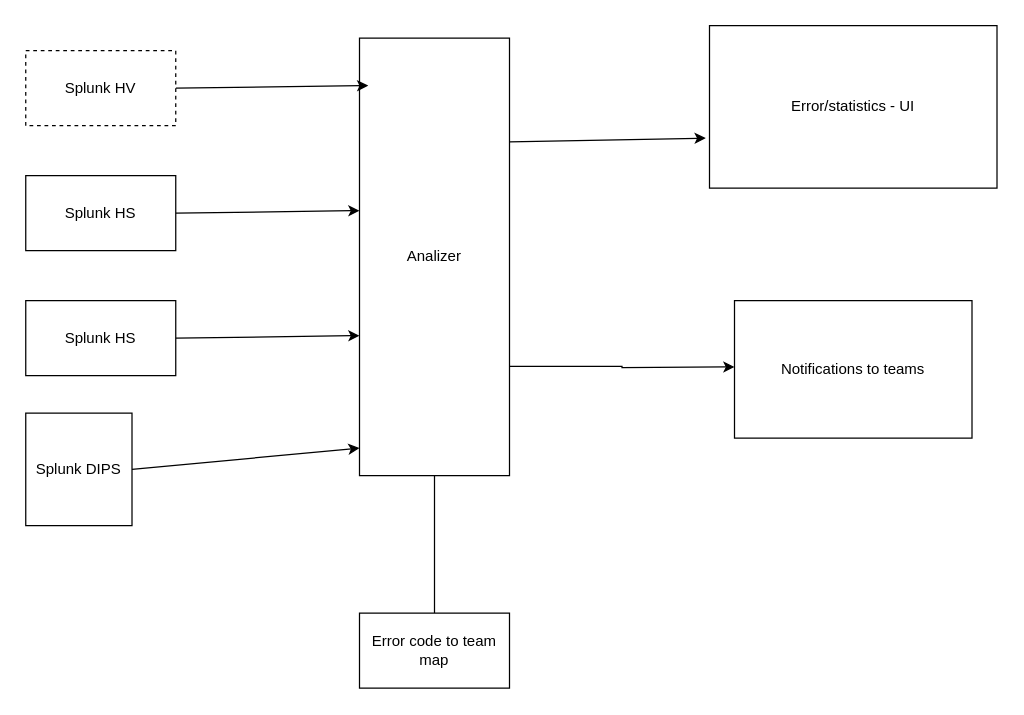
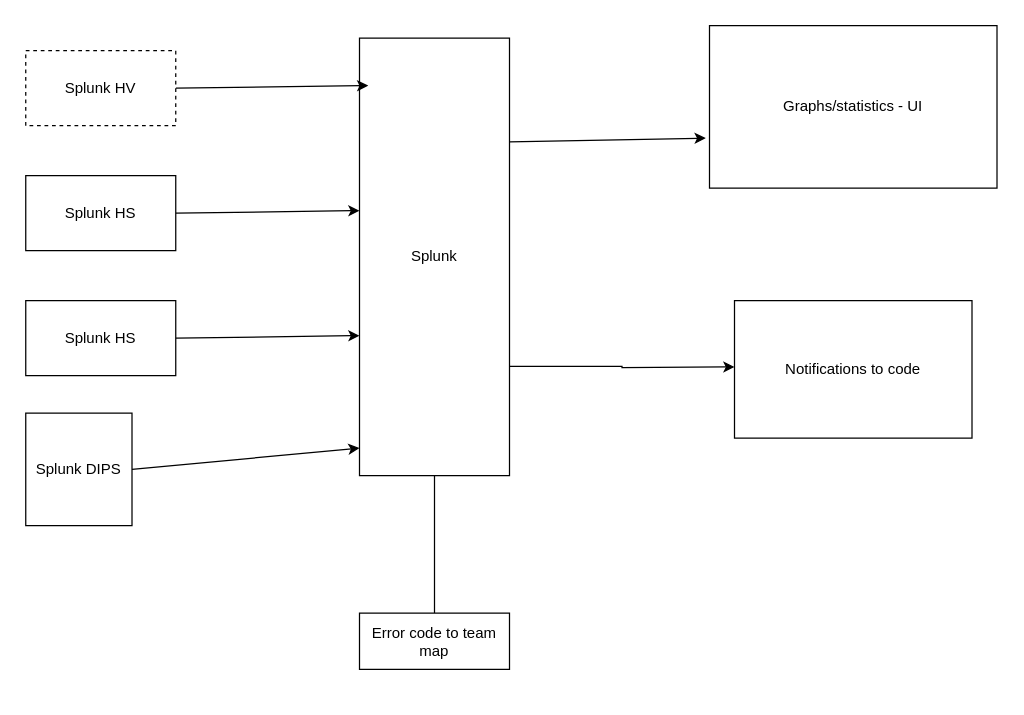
- <mxCell id="2" value="&lt;div&gt;Error/statistics - UI&lt;br&gt;&lt;/div&gt;" style="rounded=0;whiteSpace=wrap;html=1;" parent="1" vertex="1"><mxGeometry x="567" y="20" width="230" height="130" as="geometry" /></mxCell>
+ <mxCell id="2" value="&lt;div&gt;Graphs/statistics - UI&lt;br&gt;&lt;/div&gt;" style="rounded=0;whiteSpace=wrap;html=1;" parent="1" vertex="1"><mxGeometry x="567" y="20" width="230" height="130" as="geometry" /></mxCell>
- <mxCell id="5" value="Analizer" style="rounded=0;whiteSpace=wrap;html=1;" parent="1" vertex="1"><mxGeometry x="287" y="30" width="120" height="350" as="geometry" /></mxCell>
+ <mxCell id="5" value="Splunk" style="rounded=0;whiteSpace=wrap;html=1;" parent="1" vertex="1"><mxGeometry x="287" y="30" width="120" height="350" as="geometry" /></mxCell>
- <mxCell id="3" value="Notifications to teams" style="rounded=0;whiteSpace=wrap;html=1;" parent="1" vertex="1"><mxGeometry x="587" y="240" width="190" height="110" as="geometry" /></mxCell>
+ <mxCell id="3" value="Notifications to code" style="rounded=0;whiteSpace=wrap;html=1;" parent="1" vertex="1"><mxGeometry x="587" y="240" width="190" height="110" as="geometry" /></mxCell>
- <mxCell id="14" value="Error code to team map" style="whiteSpace=wrap;html=1;" parent="1" vertex="1"><mxGeometry x="287" y="490" width="120" height="60" as="geometry" /></mxCell>
+ <mxCell id="14" value="Error code to team map" style="whiteSpace=wrap;html=1;" parent="1" vertex="1"><mxGeometry x="287" y="490" width="120" height="45" as="geometry" /></mxCell>
